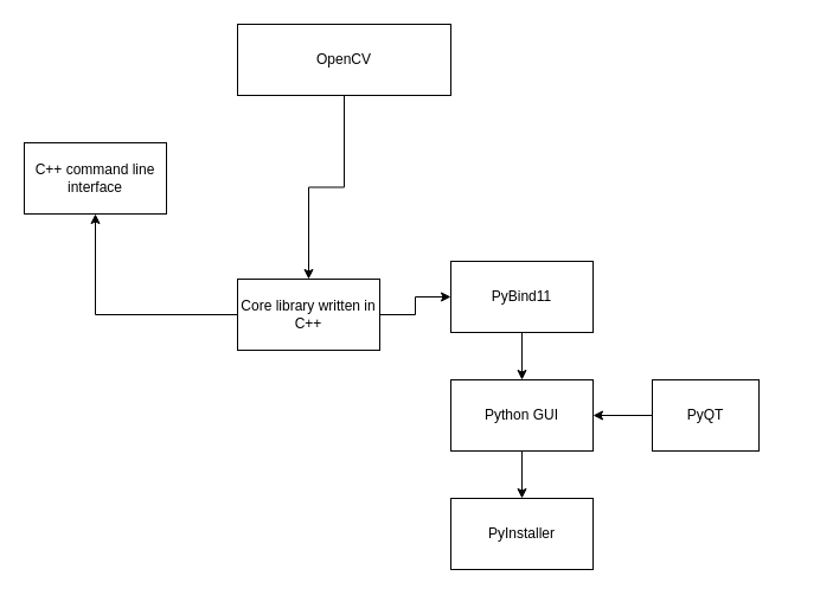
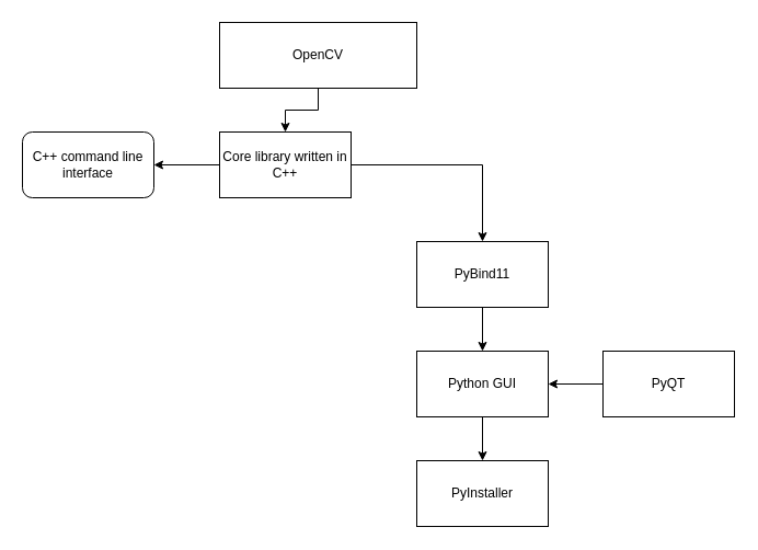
- <mxCell id="7" value="C++ command line interface" style="rounded=0;whiteSpace=wrap;html=1;" vertex="1" parent="1"><mxGeometry x="20" y="120" width="120" height="60" as="geometry" /></mxCell>
+ <mxCell id="7" value="C++ command line interface" style="whiteSpace=wrap;html=1;rounded=1;" vertex="1" parent="1"><mxGeometry x="20" y="120" width="120" height="60" as="geometry" /></mxCell>
- <mxCell id="6" value="Core library written in C++" style="rounded=0;whiteSpace=wrap;html=1;" vertex="1" parent="1"><mxGeometry x="200" y="235" width="120" height="60" as="geometry" /></mxCell>
+ <mxCell id="6" value="Core library written in C++" style="rounded=0;whiteSpace=wrap;html=1;" vertex="1" parent="1"><mxGeometry x="200" y="120" width="120" height="60" as="geometry" /></mxCell>
- <mxCell id="14" value="PyQT" style="rounded=0;whiteSpace=wrap;html=1;" vertex="1" parent="1"><mxGeometry x="550" y="320" width="90" height="60" as="geometry" /></mxCell>
+ <mxCell id="14" value="PyQT" style="rounded=0;whiteSpace=wrap;html=1;" vertex="1" parent="1"><mxGeometry x="550" y="320" width="120" height="60" as="geometry" /></mxCell>
